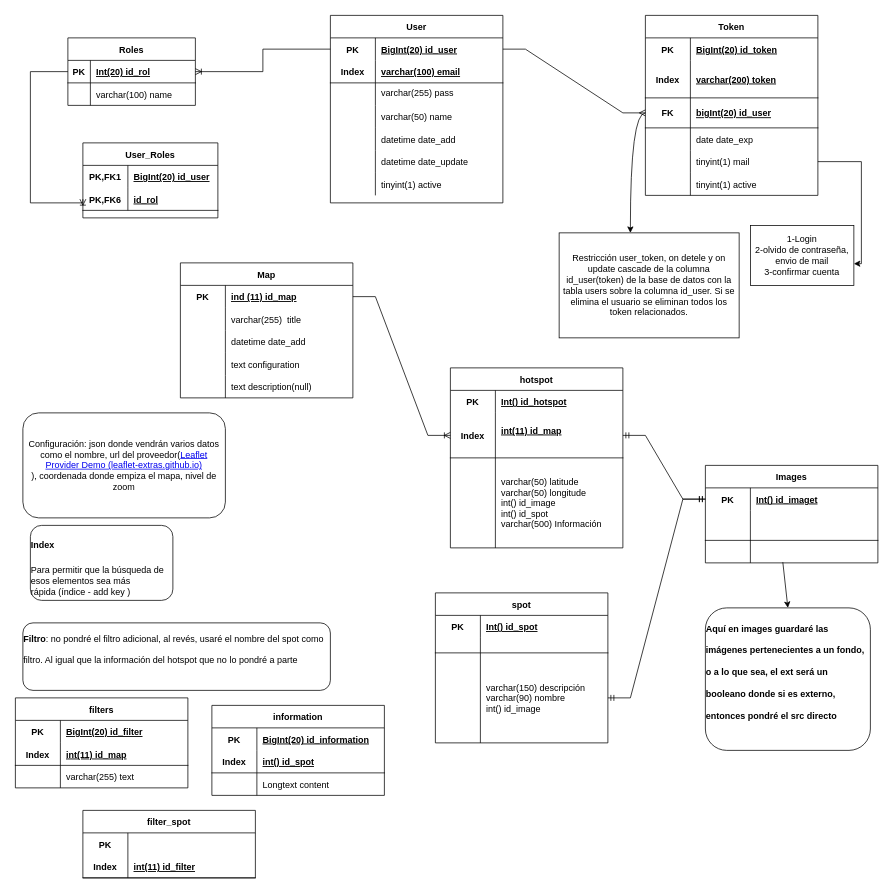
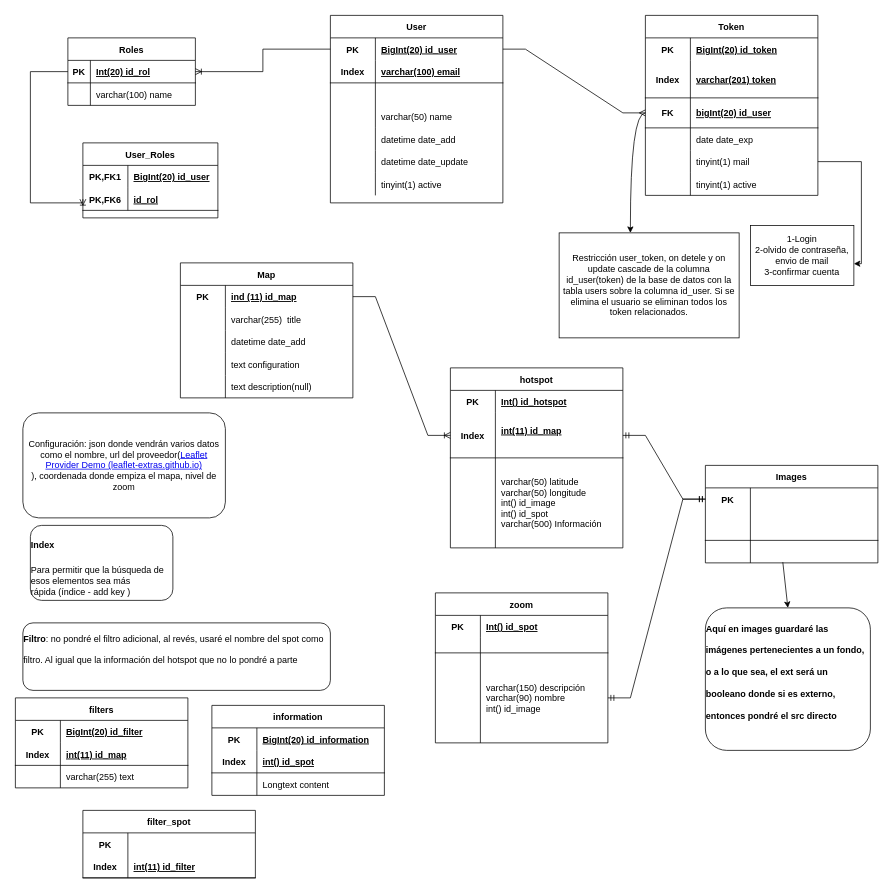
- <mxCell id="30" value="varchar(200) token" style="shape=partialRectangle;connectable=0;fillColor=none;top=0;left=0;bottom=0;right=0;align=left;spacingLeft=6;fontStyle=5;overflow=hidden;" parent="28" vertex="1"><mxGeometry x="60" width="170" height="50" as="geometry"><mxRectangle width="170" height="50" as="alternateBounds" /></mxGeometry></mxCell>
+ <mxCell id="30" value="varchar(201) token" style="shape=partialRectangle;connectable=0;fillColor=none;top=0;left=0;bottom=0;right=0;align=left;spacingLeft=6;fontStyle=5;overflow=hidden;" parent="28" vertex="1"><mxGeometry x="60" width="170" height="50" as="geometry"><mxRectangle width="170" height="50" as="alternateBounds" /></mxGeometry></mxCell>
- <mxCell id="11" value="varchar(255) pass" style="shape=partialRectangle;connectable=0;fillColor=none;top=0;left=0;bottom=0;right=0;align=left;spacingLeft=6;overflow=hidden;verticalAlign=top;" parent="9" vertex="1"><mxGeometry x="60" width="170" height="30" as="geometry"><mxRectangle width="170" height="30" as="alternateBounds" /></mxGeometry></mxCell>
- <mxCell id="123" value="Int() id_imaget" style="shape=partialRectangle;connectable=0;fillColor=none;top=0;left=0;bottom=0;right=0;align=left;spacingLeft=6;fontStyle=5;overflow=hidden;" vertex="1" parent="121"><mxGeometry x="60" width="170" height="30" as="geometry"><mxRectangle width="170" height="30" as="alternateBounds" /></mxGeometry></mxCell>
- <mxCell id="132" value="spot" style="shape=table;startSize=30;container=1;collapsible=1;childLayout=tableLayout;fixedRows=1;rowLines=0;fontStyle=1;align=center;resizeLast=1;" vertex="1" parent="1"><mxGeometry x="580" y="790" width="230" height="200" as="geometry" /></mxCell>
+ <mxCell id="132" value="zoom" style="shape=table;startSize=30;container=1;collapsible=1;childLayout=tableLayout;fixedRows=1;rowLines=0;fontStyle=1;align=center;resizeLast=1;" vertex="1" parent="1"><mxGeometry x="580" y="790" width="230" height="200" as="geometry" /></mxCell>
